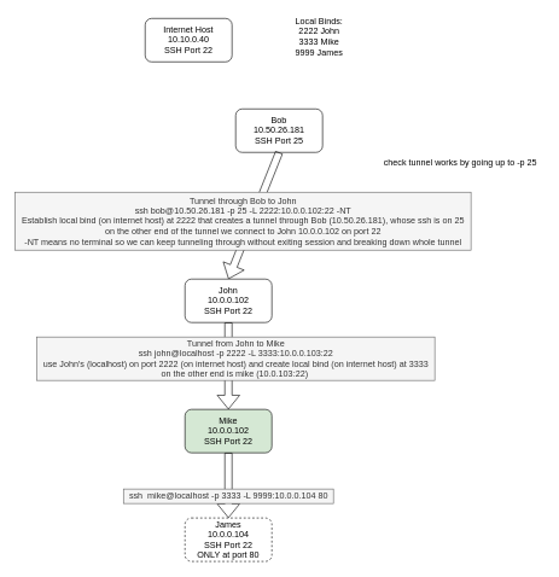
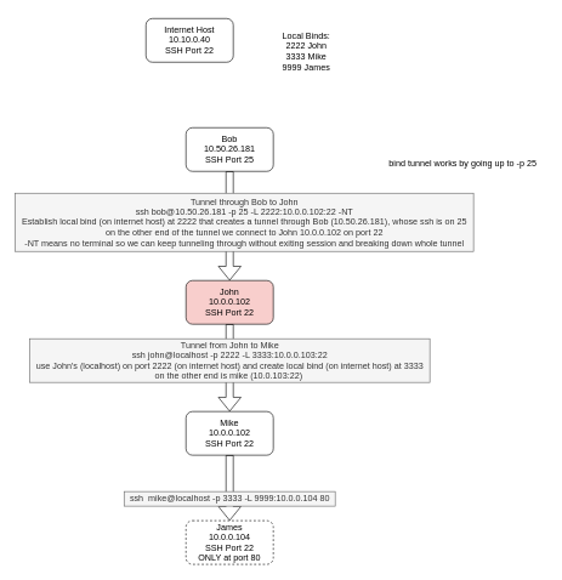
- <mxCell id="8" value="Local Binds:&lt;br&gt;2222 John&lt;br&gt;3333 Mike&lt;br&gt;9999 James" style="text;html=1;align=center;verticalAlign=middle;resizable=0;points=[];autosize=1;strokeColor=none;fillColor=none;" vertex="1" parent="1"><mxGeometry x="400" y="20" width="80" height="60" as="geometry" /></mxCell>
+ <mxCell id="8" value="Local Binds:&lt;br&gt;2222 John&lt;br&gt;3333 Mike&lt;br&gt;9999 James" style="text;html=1;align=center;verticalAlign=middle;resizable=0;points=[];autosize=1;strokeColor=none;fillColor=none;" vertex="1" parent="1"><mxGeometry x="380" y="40" width="80" height="60" as="geometry" /></mxCell>
- <mxCell id="4" value="Bob&lt;br&gt;10.50.26.181&lt;br&gt;SSH Port 25" style="rounded=1;whiteSpace=wrap;html=1;" vertex="1" parent="1"><mxGeometry x="325" y="150" width="120" height="60" as="geometry" /></mxCell>
+ <mxCell id="4" value="Bob&lt;br&gt;10.50.26.181&lt;br&gt;SSH Port 25" style="rounded=1;whiteSpace=wrap;html=1;" vertex="1" parent="1"><mxGeometry x="255" y="175" width="120" height="60" as="geometry" /></mxCell>
- <mxCell id="3" value="check tunnel works by going up to -p 25" style="text;html=1;align=center;verticalAlign=middle;resizable=0;points=[];autosize=1;strokeColor=none;fillColor=none;" vertex="1" parent="1"><mxGeometry x="520" y="215" width="230" height="20" as="geometry" /></mxCell>
+ <mxCell id="3" value="bind tunnel works by going up to -p 25" style="text;html=1;align=center;verticalAlign=middle;resizable=0;points=[];autosize=1;strokeColor=none;fillColor=none;" vertex="1" parent="1"><mxGeometry x="520" y="215" width="230" height="20" as="geometry" /></mxCell>
- <mxCell id="6" value="John&lt;br&gt;10.0.0.102&lt;br&gt;SSH Port 22" style="rounded=1;whiteSpace=wrap;html=1;" vertex="1" parent="1"><mxGeometry x="255" y="385" width="120" height="60" as="geometry" /></mxCell>
+ <mxCell id="6" value="John&lt;br&gt;10.0.0.102&lt;br&gt;SSH Port 22" style="rounded=1;whiteSpace=wrap;html=1;fillColor=#f8cecc;" vertex="1" parent="1"><mxGeometry x="255" y="385" width="120" height="60" as="geometry" /></mxCell>
- <mxCell id="13" value="Tunnel from John to Mike&lt;br&gt;ssh john@localhost -p 2222 -L 3333:10.0.0.103:22&lt;br&gt;use John's (localhost) on port 2222 (on internet host) and create local bind (on internet host) at 3333&lt;br&gt;on the other end is mike (10.0.103:22)&amp;nbsp;" style="text;html=1;align=center;verticalAlign=middle;resizable=0;points=[];autosize=1;strokeColor=#666666;fillColor=#f5f5f5;fontColor=#333333;" vertex="1" parent="1"><mxGeometry x="50" y="465" width="550" height="60" as="geometry" /></mxCell>
+ <mxCell id="13" value="Tunnel from John to Mike&lt;br&gt;ssh john@localhost -p 2222 -L 3333:10.0.0.103:22&lt;br&gt;use John's (localhost) on port 2222 (on internet host) and create local bind (on internet host) at 3333&lt;br&gt;on the other end is mike (10.0.103:22)&amp;nbsp;" style="text;html=1;align=center;verticalAlign=middle;resizable=0;points=[];autosize=1;strokeColor=#666666;fillColor=#f5f5f5;fontColor=#333333;" vertex="1" parent="1"><mxGeometry x="40" y="465" width="550" height="60" as="geometry" /></mxCell>
- <mxCell id="7" value="Mike&lt;br&gt;10.0.0.102&lt;br&gt;SSH Port 22" style="rounded=1;whiteSpace=wrap;html=1;fillColor=#d5e8d4;" vertex="1" parent="1"><mxGeometry x="255" y="565" width="120" height="60" as="geometry" /></mxCell>
+ <mxCell id="7" value="Mike&lt;br&gt;10.0.0.102&lt;br&gt;SSH Port 22" style="rounded=1;whiteSpace=wrap;html=1;" vertex="1" parent="1"><mxGeometry x="255" y="565" width="120" height="60" as="geometry" /></mxCell>
